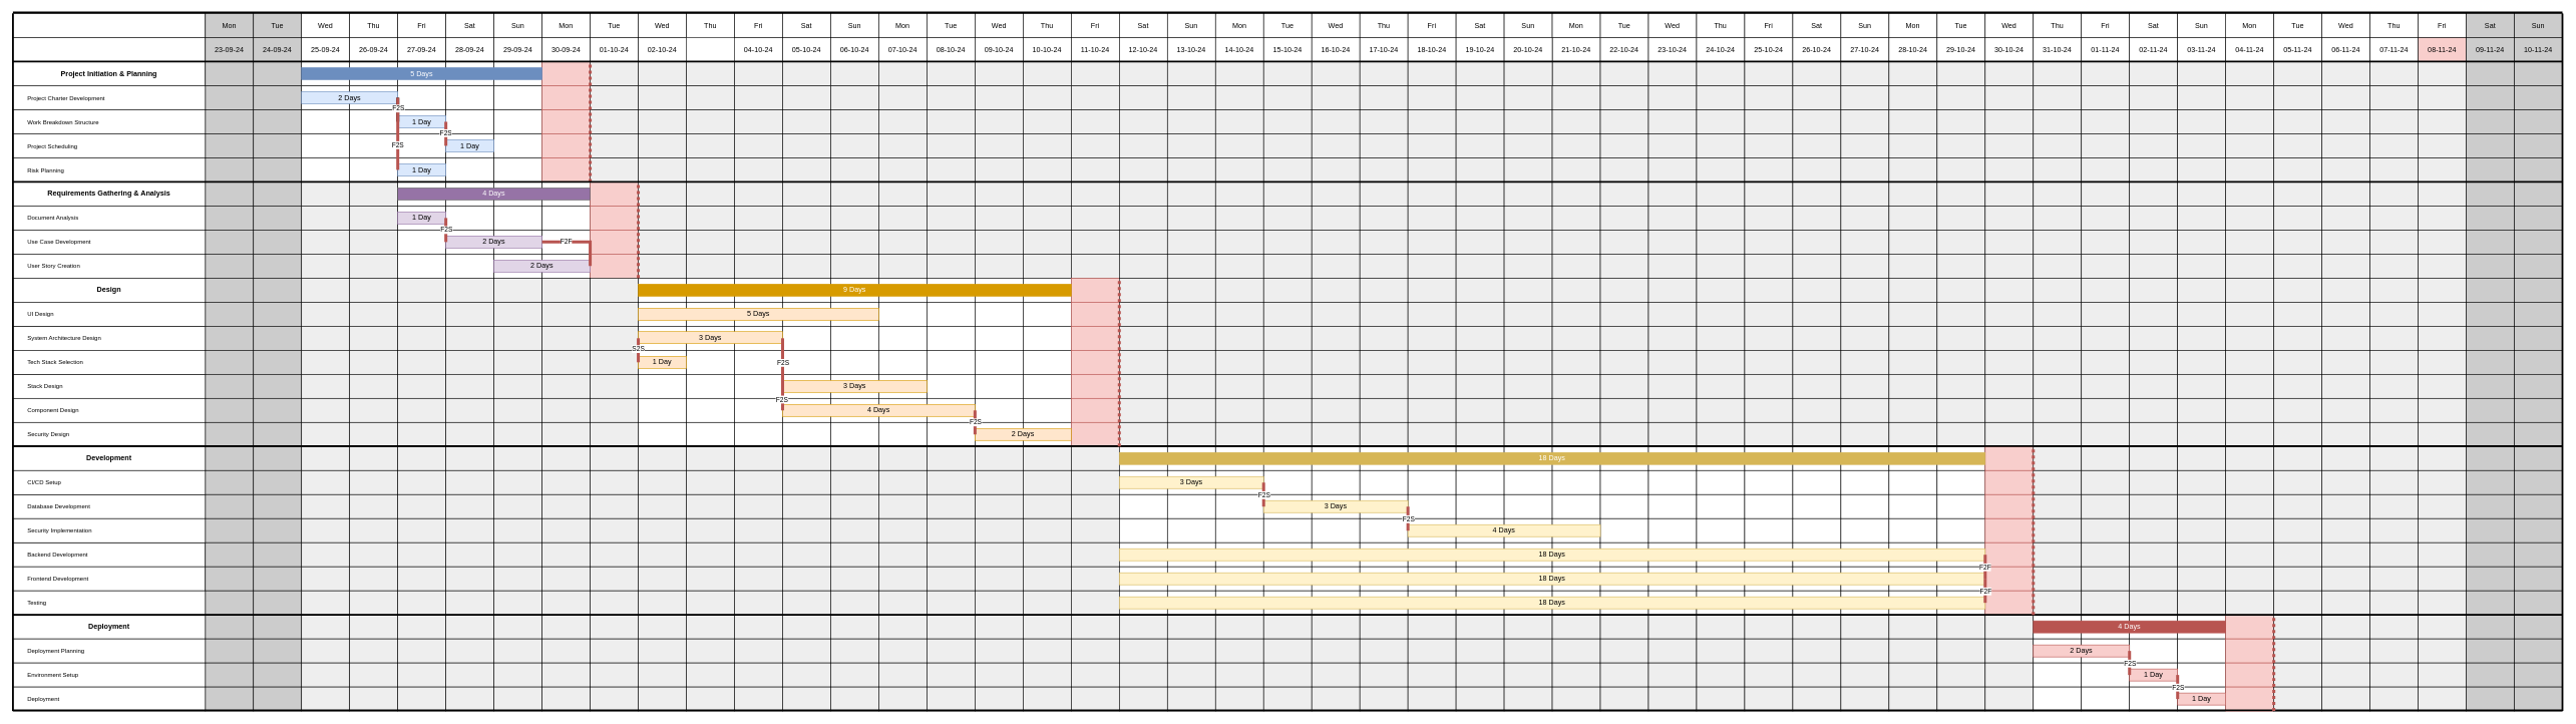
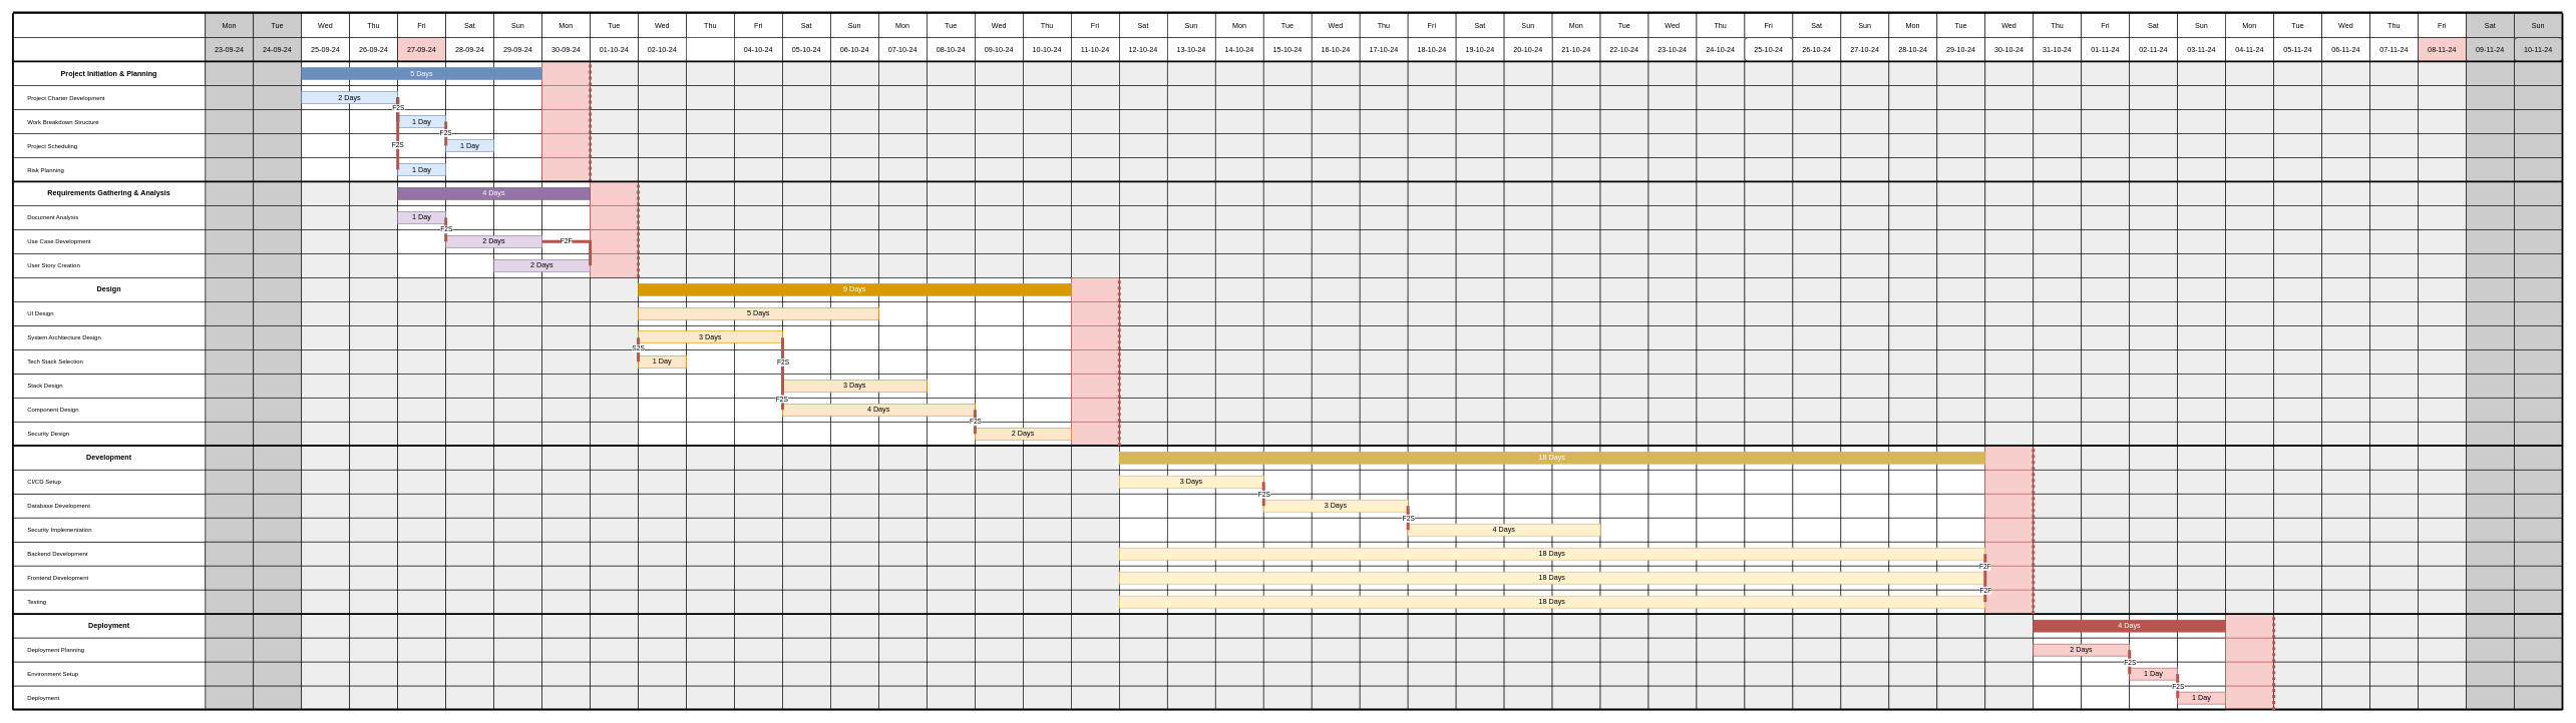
- <mxCell id="276" value="&lt;span style=&quot;font-size: 9pt; font-family: Helvetica, Arial;&quot; data-sheets-root=&quot;1&quot;&gt;27-09-24&lt;/span&gt;" style="rounded=0;whiteSpace=wrap;html=1;container=0;" parent="1" vertex="1"><mxGeometry x="660" y="62" width="80" height="40" as="geometry" /></mxCell>
+ <mxCell id="276" value="&lt;span style=&quot;font-size: 9pt; font-family: Helvetica, Arial;&quot; data-sheets-root=&quot;1&quot;&gt;27-09-24&lt;/span&gt;" style="rounded=0;whiteSpace=wrap;html=1;container=0;fillColor=#f8cecc;" parent="1" vertex="1"><mxGeometry x="660" y="62" width="80" height="40" as="geometry" /></mxCell>
- <mxCell id="220" value="&lt;span style=&quot;font-size: 9pt; font-family: Helvetica, Arial;&quot; data-sheets-root=&quot;1&quot;&gt;25-10-24&lt;/span&gt;" style="rounded=0;whiteSpace=wrap;html=1;container=0;" parent="1" vertex="1"><mxGeometry x="2900" y="62" width="80" height="40" as="geometry" /></mxCell>
+ <mxCell id="220" value="&lt;span style=&quot;font-size: 9pt; font-family: Helvetica, Arial;&quot; data-sheets-root=&quot;1&quot;&gt;25-10-24&lt;/span&gt;" style="whiteSpace=wrap;html=1;container=0;rounded=1;" parent="1" vertex="1"><mxGeometry x="2900" y="62" width="80" height="40" as="geometry" /></mxCell>
- <mxCell id="1050" value="&lt;span style=&quot;font-size: 9pt; font-family: Helvetica, Arial;&quot; data-sheets-root=&quot;1&quot;&gt;10-11-24&lt;/span&gt;" style="rounded=0;whiteSpace=wrap;html=1;fillColor=#CCCCCC;container=0;" parent="1" vertex="1"><mxGeometry x="4180" y="62" width="80" height="40" as="geometry" /></mxCell>
+ <mxCell id="1050" value="&lt;span style=&quot;font-size: 9pt; font-family: Helvetica, Arial;&quot; data-sheets-root=&quot;1&quot;&gt;10-11-24&lt;/span&gt;" style="whiteSpace=wrap;html=1;fillColor=#CCCCCC;container=0;rounded=1;" parent="1" vertex="1"><mxGeometry x="4180" y="62" width="80" height="40" as="geometry" /></mxCell>
